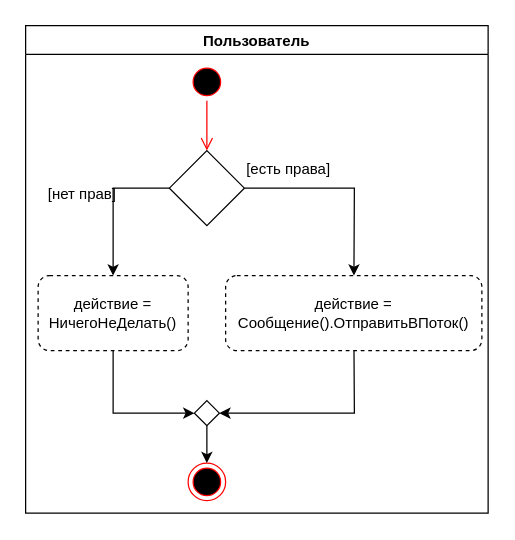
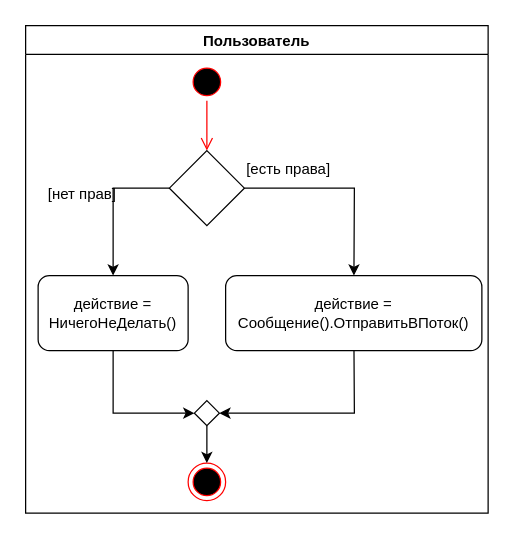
- <mxCell id="10" value="действие = НичегоНеДелать()" style="rounded=1;whiteSpace=wrap;html=1;dashed=1;" vertex="1" parent="2"><mxGeometry x="10" y="200" width="120" height="60" as="geometry" /></mxCell>
+ <mxCell id="10" value="действие = НичегоНеДелать()" style="rounded=1;whiteSpace=wrap;html=1;" vertex="1" parent="2"><mxGeometry x="10" y="200" width="120" height="60" as="geometry" /></mxCell>
- <mxCell id="5" value="действие = Сообщение().ОтправитьВПоток()" style="rounded=1;whiteSpace=wrap;html=1;dashed=1;" vertex="1" parent="2"><mxGeometry x="160" y="200" width="205" height="60" as="geometry" /></mxCell>
+ <mxCell id="5" value="действие = Сообщение().ОтправитьВПоток()" style="rounded=1;whiteSpace=wrap;html=1;" vertex="1" parent="2"><mxGeometry x="160" y="200" width="205" height="60" as="geometry" /></mxCell>
